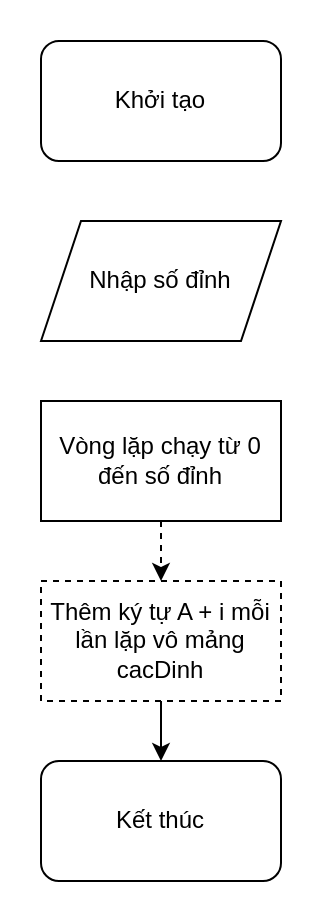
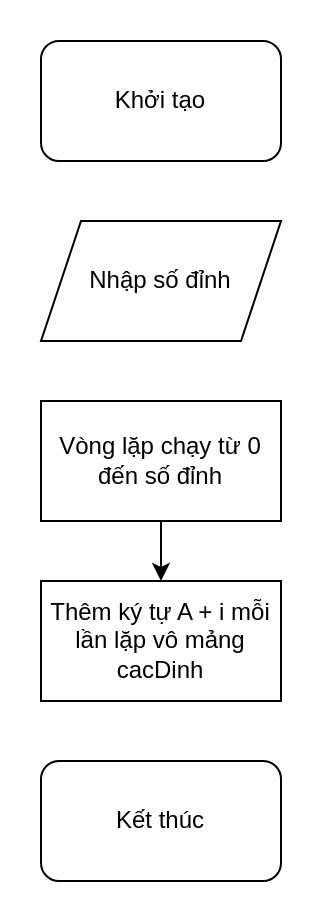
- <mxCell id="5" style="edgeStyle=orthogonalEdgeStyle;rounded=0;orthogonalLoop=1;jettySize=auto;html=1;exitX=0.5;exitY=1;exitDx=0;exitDy=0;entryX=0.5;entryY=0;entryDx=0;entryDy=0;dashed=1;" edge="1" parent="1" source="6" target="8"><mxGeometry relative="1" as="geometry" /></mxCell>
+ <mxCell id="5" style="edgeStyle=orthogonalEdgeStyle;rounded=0;orthogonalLoop=1;jettySize=auto;html=1;exitX=0.5;exitY=1;exitDx=0;exitDy=0;entryX=0.5;entryY=0;entryDx=0;entryDy=0;" edge="1" parent="1" source="6" target="8"><mxGeometry relative="1" as="geometry" /></mxCell>
- <mxCell id="8" value="Thêm ký tự A + i mỗi lần lặp vô mảng cacDinh" style="rounded=0;whiteSpace=wrap;html=1;dashed=1;" vertex="1" parent="1"><mxGeometry x="20" y="290" width="120" height="60" as="geometry" /></mxCell>
+ <mxCell id="8" value="Thêm ký tự A + i mỗi lần lặp vô mảng cacDinh" style="rounded=0;whiteSpace=wrap;html=1;" vertex="1" parent="1"><mxGeometry x="20" y="290" width="120" height="60" as="geometry" /></mxCell>
- <mxCell id="7" style="edgeStyle=orthogonalEdgeStyle;rounded=0;orthogonalLoop=1;jettySize=auto;html=1;exitX=0.5;exitY=1;exitDx=0;exitDy=0;entryX=0.5;entryY=0;entryDx=0;entryDy=0;" edge="1" parent="1" source="8" target="4"><mxGeometry relative="1" as="geometry" /></mxCell>
